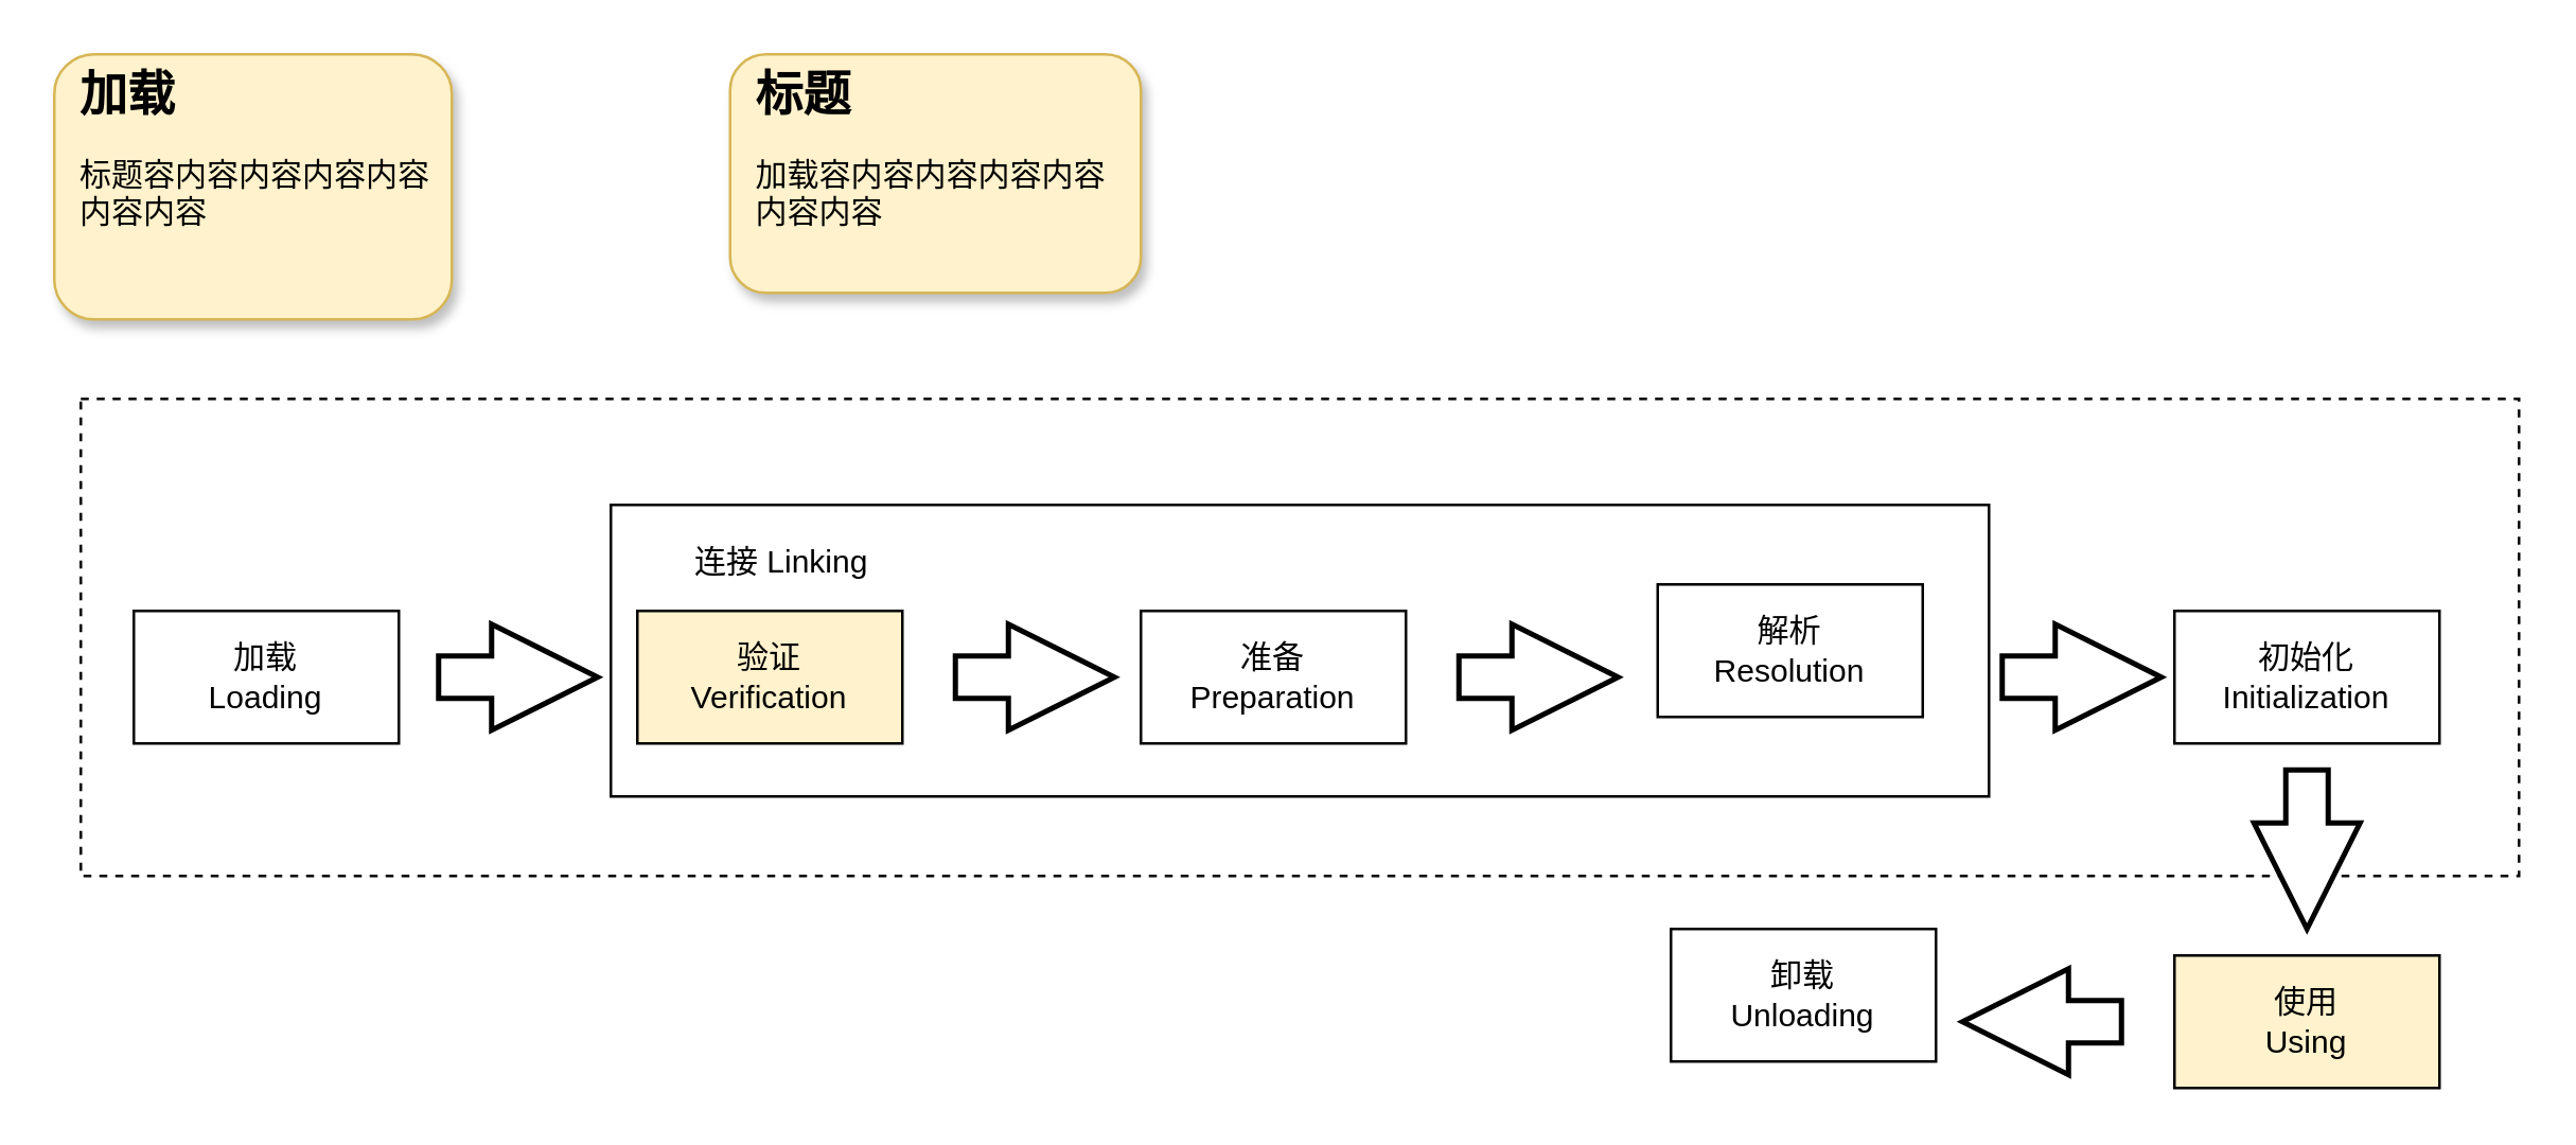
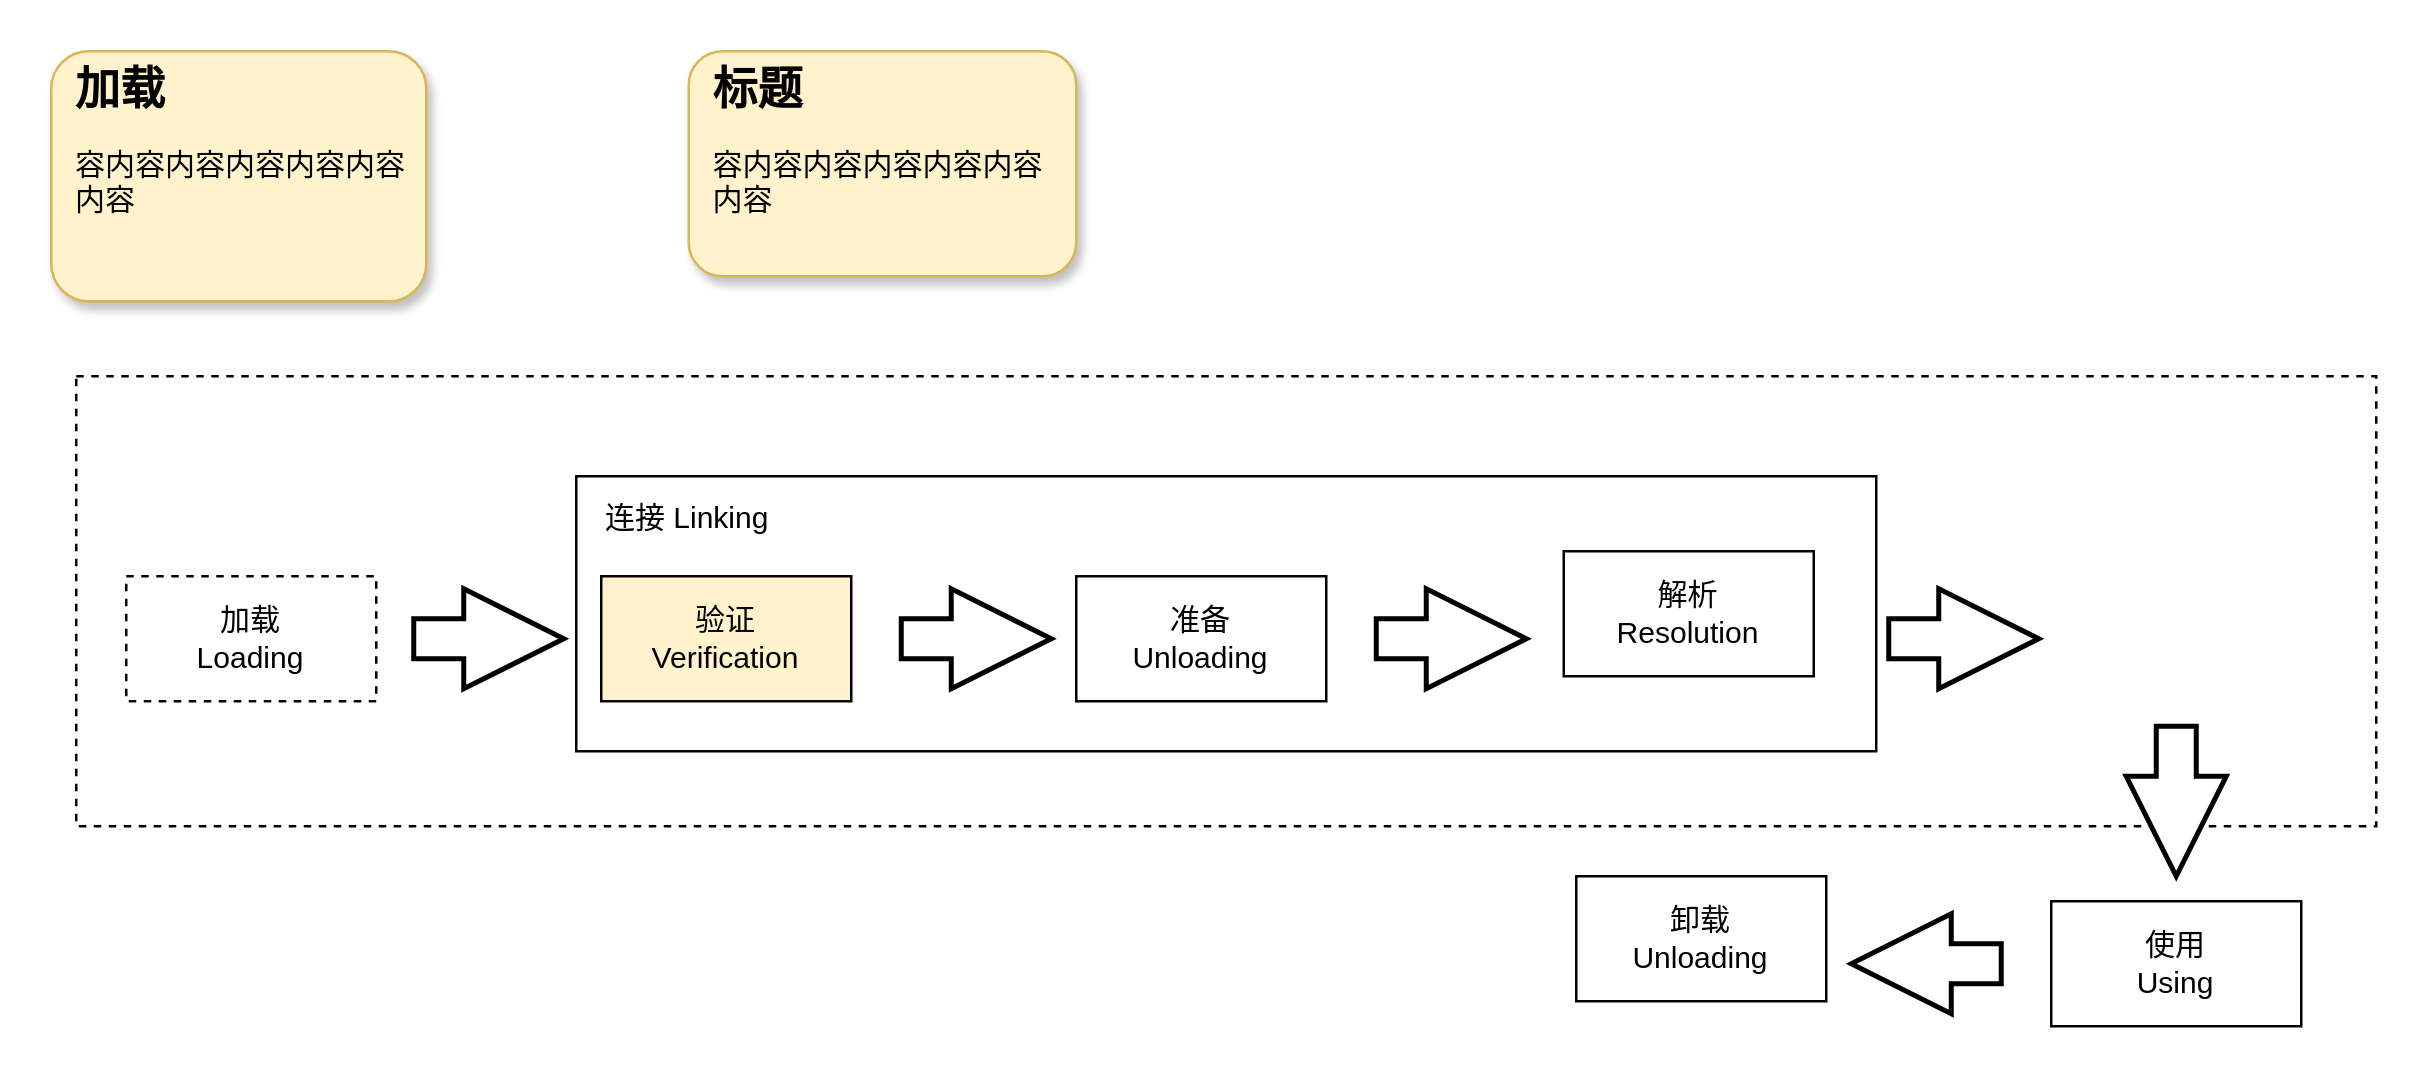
- <mxCell id="18" value="&lt;h1 style=&quot;font-size: 18px ; line-height: 110%&quot;&gt;加载&lt;/h1&gt;标题容内容内容内容内容内容内容&lt;p style=&quot;line-height: 100%&quot;&gt;&amp;nbsp;&lt;/p&gt;" style="text;html=1;strokeColor=#d6b656;fillColor=#fff2cc;spacing=10;spacingTop=-20;whiteSpace=wrap;overflow=hidden;rounded=1;shadow=1;" vertex="1" parent="1"><mxGeometry x="20" y="20" width="150" height="100" as="geometry" /></mxCell>
+ <mxCell id="18" value="&lt;h1 style=&quot;font-size: 18px ; line-height: 110%&quot;&gt;加载&lt;/h1&gt;容内容内容内容内容内容内容&lt;p style=&quot;line-height: 100%&quot;&gt;&amp;nbsp;&lt;/p&gt;" style="text;html=1;strokeColor=#d6b656;fillColor=#fff2cc;spacing=10;spacingTop=-20;whiteSpace=wrap;overflow=hidden;rounded=1;shadow=1;" vertex="1" parent="1"><mxGeometry x="20" y="20" width="150" height="100" as="geometry" /></mxCell>
- <mxCell id="19" value="&lt;h1 style=&quot;font-size: 18px ; line-height: 110%&quot;&gt;标题&lt;/h1&gt;加载容内容内容内容内容内容内容&lt;p style=&quot;line-height: 100%&quot;&gt;&amp;nbsp;&lt;/p&gt;" style="text;html=1;strokeColor=#d6b656;fillColor=#fff2cc;spacing=10;spacingTop=-20;whiteSpace=wrap;overflow=hidden;rounded=1;shadow=1;" vertex="1" parent="1"><mxGeometry x="275" y="20" width="155" height="90" as="geometry" /></mxCell>
+ <mxCell id="19" value="&lt;h1 style=&quot;font-size: 18px ; line-height: 110%&quot;&gt;标题&lt;/h1&gt;容内容内容内容内容内容内容&lt;p style=&quot;line-height: 100%&quot;&gt;&amp;nbsp;&lt;/p&gt;" style="text;html=1;strokeColor=#d6b656;fillColor=#fff2cc;spacing=10;spacingTop=-20;whiteSpace=wrap;overflow=hidden;rounded=1;shadow=1;" vertex="1" parent="1"><mxGeometry x="275" y="20" width="155" height="90" as="geometry" /></mxCell>
- <mxCell id="17" value="连接 Linking" style="text;html=1;strokeColor=none;fillColor=none;align=left;verticalAlign=middle;whiteSpace=wrap;rounded=0;" vertex="1" parent="1"><mxGeometry x="260" y="202" width="100" height="20" as="geometry" /></mxCell>
+ <mxCell id="17" value="连接 Linking" style="text;html=1;strokeColor=none;fillColor=none;align=left;verticalAlign=middle;whiteSpace=wrap;rounded=0;" vertex="1" parent="1"><mxGeometry x="240" y="197" width="100" height="20" as="geometry" /></mxCell>
- <mxCell id="4" value="加载&lt;br&gt;Loading" style="rounded=0;whiteSpace=wrap;html=1;" vertex="1" parent="1"><mxGeometry x="50" y="230" width="100" height="50" as="geometry" /></mxCell>
+ <mxCell id="4" value="加载&lt;br&gt;Loading" style="rounded=0;whiteSpace=wrap;html=1;dashed=1;" vertex="1" parent="1"><mxGeometry x="50" y="230" width="100" height="50" as="geometry" /></mxCell>
- <mxCell id="6" value="准备&lt;br&gt;Preparation" style="rounded=0;whiteSpace=wrap;html=1;" vertex="1" parent="1"><mxGeometry x="430" y="230" width="100" height="50" as="geometry" /></mxCell>
+ <mxCell id="6" value="准备&lt;br&gt;Unloading" style="rounded=0;whiteSpace=wrap;html=1;" vertex="1" parent="1"><mxGeometry x="430" y="230" width="100" height="50" as="geometry" /></mxCell>
- <mxCell id="8" value="初始化&lt;br&gt;Initialization" style="rounded=0;whiteSpace=wrap;html=1;" vertex="1" parent="1"><mxGeometry x="820" y="230" width="100" height="50" as="geometry" /></mxCell>
- <mxCell id="9" value="使用&lt;br&gt;Using" style="rounded=0;whiteSpace=wrap;html=1;fillColor=#fff2cc;" vertex="1" parent="1"><mxGeometry x="820" y="360" width="100" height="50" as="geometry" /></mxCell>
+ <mxCell id="9" value="使用&lt;br&gt;Using" style="rounded=0;whiteSpace=wrap;html=1;" vertex="1" parent="1"><mxGeometry x="820" y="360" width="100" height="50" as="geometry" /></mxCell>
